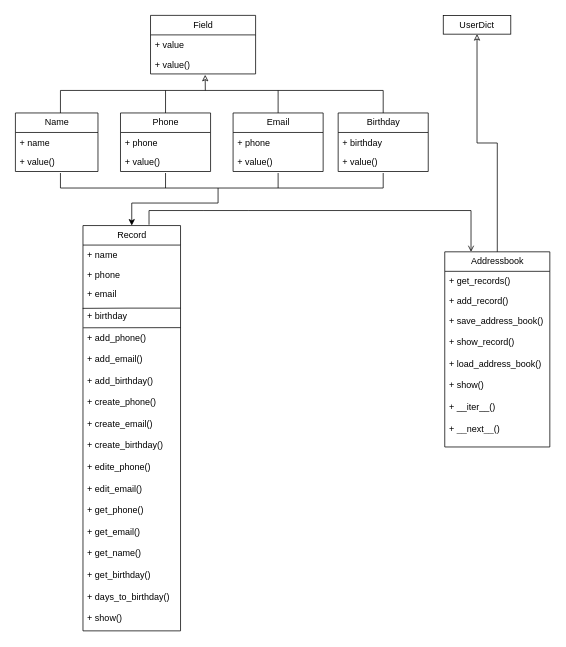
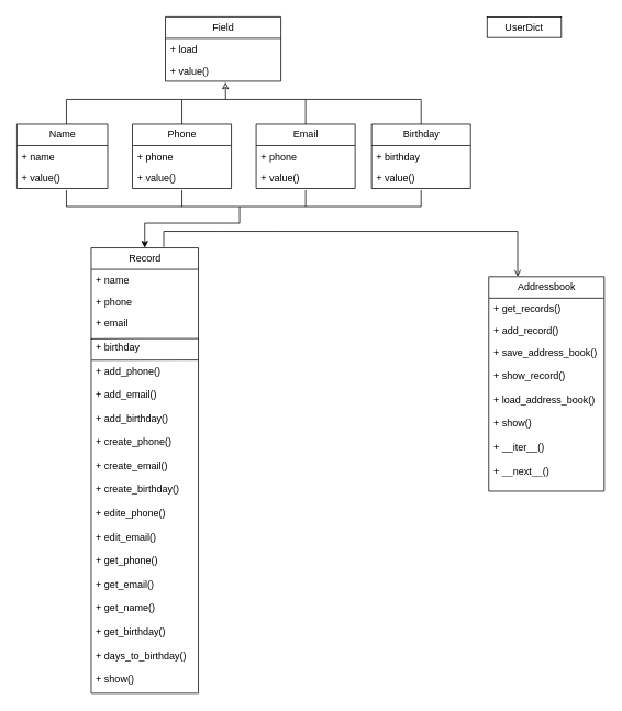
- <mxCell id="14" value="+ value" style="text;fillColor=none;align=left;verticalAlign=top;spacingLeft=4;spacingRight=4;overflow=hidden;rotatable=0;points=[[0,0.5],[1,0.5]];portConstraint=eastwest;whiteSpace=wrap;html=1;strokeWidth=1;labelBackgroundColor=none;" vertex="1" parent="13"><mxGeometry y="26" width="140" height="26" as="geometry" /></mxCell>
+ <mxCell id="14" value="+ load" style="text;fillColor=none;align=left;verticalAlign=top;spacingLeft=4;spacingRight=4;overflow=hidden;rotatable=0;points=[[0,0.5],[1,0.5]];portConstraint=eastwest;whiteSpace=wrap;html=1;strokeWidth=1;labelBackgroundColor=none;" vertex="1" parent="13"><mxGeometry y="26" width="140" height="26" as="geometry" /></mxCell>
- <mxCell id="34" style="edgeStyle=orthogonalEdgeStyle;rounded=0;orthogonalLoop=1;jettySize=auto;html=1;entryX=0.5;entryY=1;entryDx=0;entryDy=0;endFill=0;" edge="1" parent="1" source="35" target="2"><mxGeometry relative="1" as="geometry" /></mxCell>
